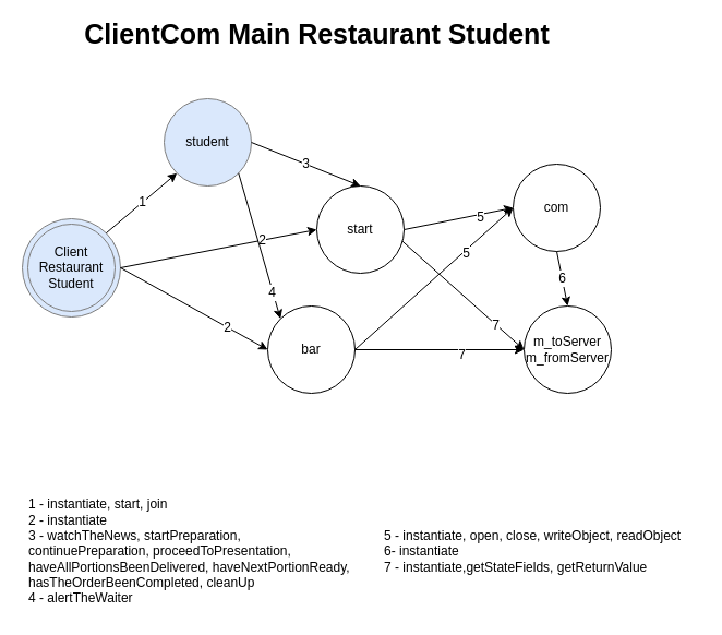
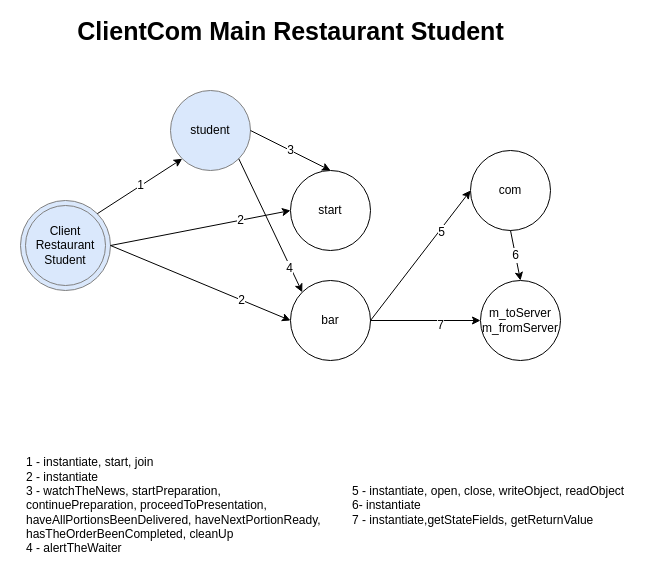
- <mxCell id="2" value="student" style="ellipse;whiteSpace=wrap;html=1;fillColor=#dae8fc;strokeColor=#808080;" parent="1" vertex="1"><mxGeometry x="150" y="90" width="80" height="80" as="geometry" /></mxCell>
+ <mxCell id="2" value="student" style="ellipse;whiteSpace=wrap;html=1;fillColor=#dae8fc;strokeColor=#808080;" parent="1" vertex="1"><mxGeometry x="170" y="90" width="80" height="80" as="geometry" /></mxCell>
- <mxCell id="21" value="" style="endArrow=classic;html=1;rounded=0;fontSize=12;exitX=1;exitY=0.5;exitDx=0;exitDy=0;entryX=0;entryY=0.5;entryDx=0;entryDy=0;" edge="1" parent="1" source="3" target="11"><mxGeometry width="50" height="50" relative="1" as="geometry"><mxPoint x="290" y="450" as="sourcePoint" /><mxPoint x="340" y="400" as="targetPoint" /></mxGeometry></mxCell>
- <mxCell id="22" value="5" style="edgeLabel;html=1;align=center;verticalAlign=middle;resizable=0;points=[];fontSize=12;" vertex="1" connectable="0" parent="21"><mxGeometry x="0.382" y="-2" relative="1" as="geometry"><mxPoint as="offset" /></mxGeometry></mxCell>
- <mxCell id="26" value="" style="endArrow=classic;html=1;rounded=0;fontSize=12;exitX=0.98;exitY=0.633;exitDx=0;exitDy=0;exitPerimeter=0;entryX=0;entryY=0.5;entryDx=0;entryDy=0;" edge="1" parent="1" source="3" target="12"><mxGeometry width="50" height="50" relative="1" as="geometry"><mxPoint x="130" y="440" as="sourcePoint" /><mxPoint x="450" y="300" as="targetPoint" /></mxGeometry></mxCell>
- <mxCell id="27" value="7" style="edgeLabel;html=1;align=center;verticalAlign=middle;resizable=0;points=[];fontSize=12;" vertex="1" connectable="0" parent="26"><mxGeometry x="0.544" y="-1" relative="1" as="geometry"><mxPoint as="offset" /></mxGeometry></mxCell>
- <mxCell id="10" value="bar" style="ellipse;whiteSpace=wrap;html=1;" vertex="1" parent="1"><mxGeometry x="245" y="280" width="80" height="80" as="geometry" /></mxCell>
+ <mxCell id="10" value="bar" style="ellipse;whiteSpace=wrap;html=1;" vertex="1" parent="1"><mxGeometry x="290" y="280" width="80" height="80" as="geometry" /></mxCell>
